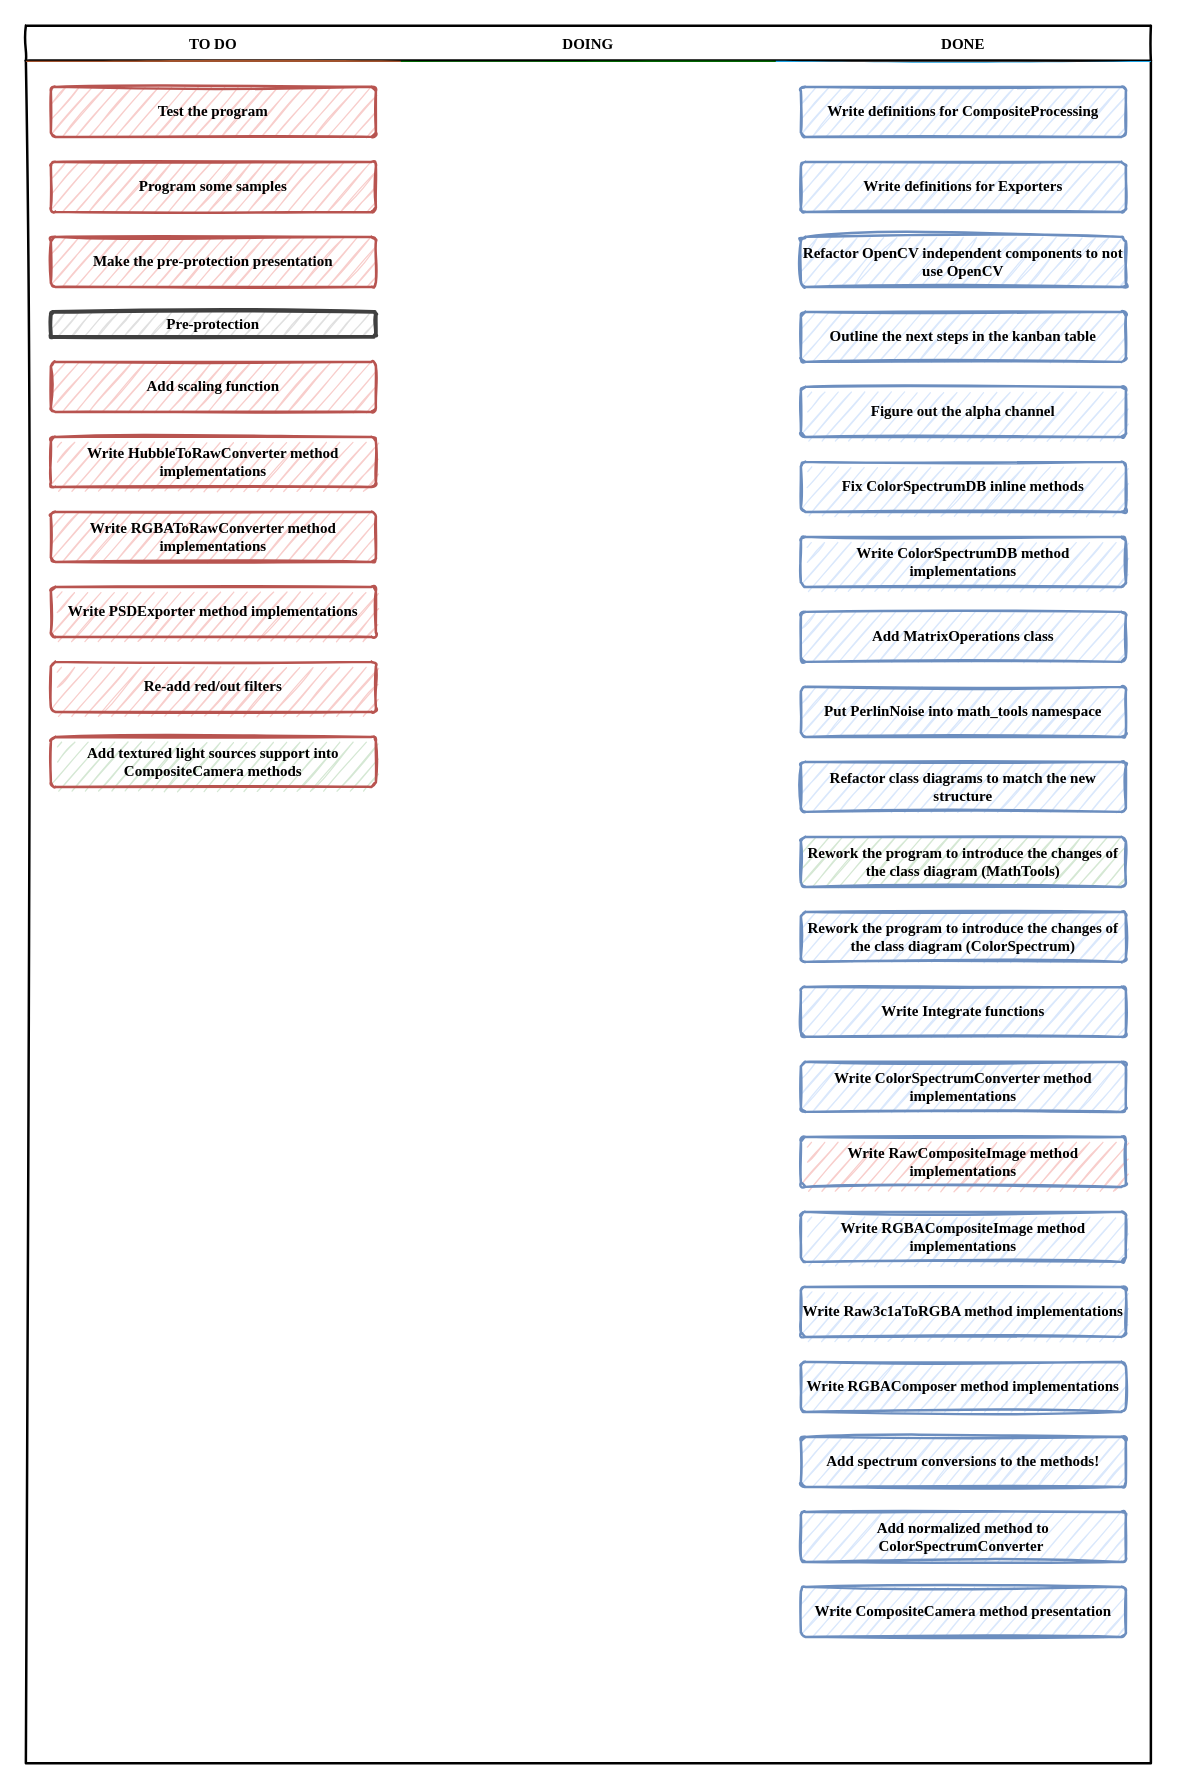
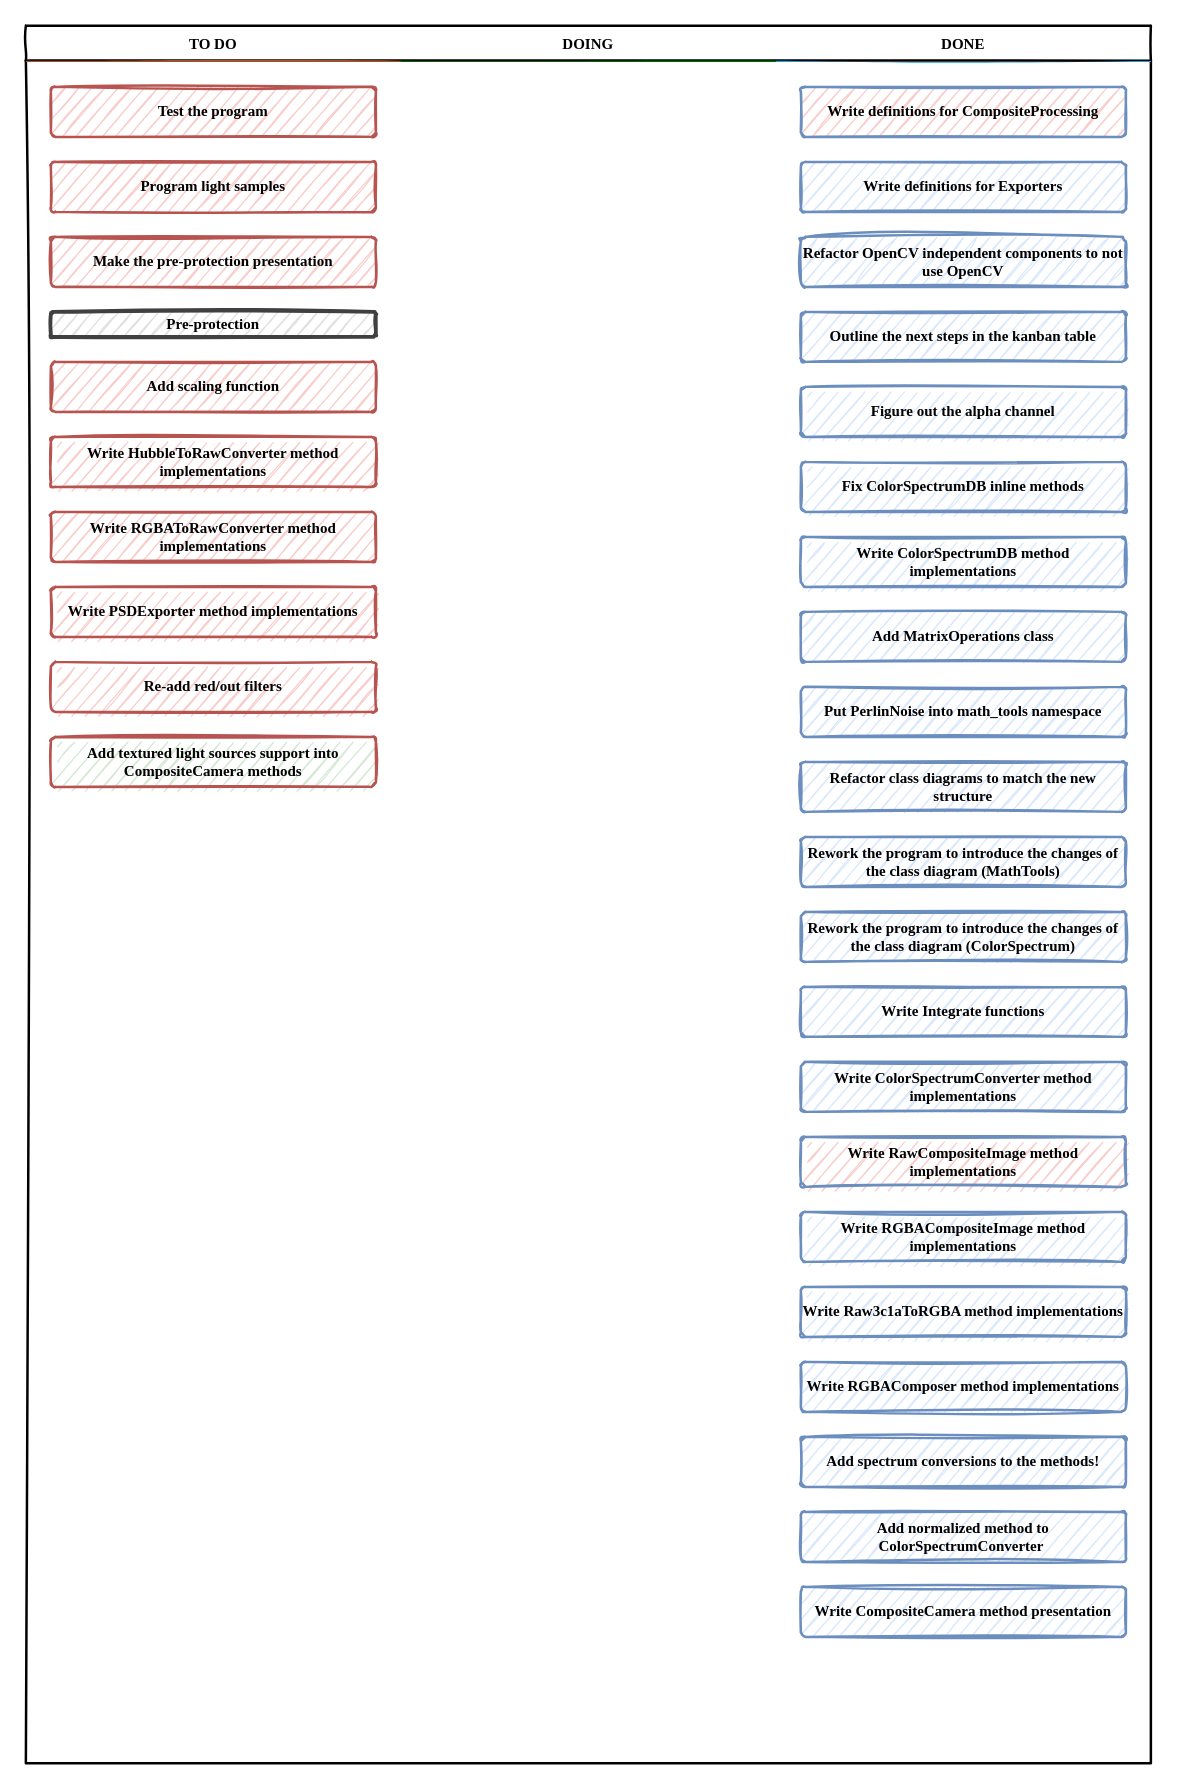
- <mxCell id="16" value="Write definitions for CompositeProcessing" style="whiteSpace=wrap;html=1;strokeWidth=2;fillColor=#dae8fc;fontStyle=1;spacingTop=0;rounded=1;arcSize=9;points=[];sketch=1;fontFamily=Permanent Marker;hachureGap=8;fillWeight=1;strokeColor=#6c8ebf;" parent="15" vertex="1"><mxGeometry x="20" y="21" width="260" height="40" as="geometry" /></mxCell>
+ <mxCell id="16" value="Write definitions for CompositeProcessing" style="whiteSpace=wrap;html=1;strokeWidth=2;fillColor=#f8cecc;fontStyle=1;spacingTop=0;rounded=1;arcSize=9;points=[];sketch=1;fontFamily=Permanent Marker;hachureGap=8;fillWeight=1;strokeColor=#6c8ebf;" parent="15" vertex="1"><mxGeometry x="20" y="21" width="260" height="40" as="geometry" /></mxCell>
- <mxCell id="5" value="Program some samples" style="whiteSpace=wrap;html=1;strokeWidth=2;fillColor=#f8cecc;fontStyle=1;spacingTop=0;rounded=1;arcSize=9;points=[];sketch=1;fontFamily=Permanent Marker;hachureGap=8;fillWeight=1;strokeColor=#b85450;" parent="3" vertex="1"><mxGeometry x="20" y="81" width="260" height="40" as="geometry" /></mxCell>
+ <mxCell id="5" value="Program light samples" style="whiteSpace=wrap;html=1;strokeWidth=2;fillColor=#f8cecc;fontStyle=1;spacingTop=0;rounded=1;arcSize=9;points=[];sketch=1;fontFamily=Permanent Marker;hachureGap=8;fillWeight=1;strokeColor=#b85450;" parent="3" vertex="1"><mxGeometry x="20" y="81" width="260" height="40" as="geometry" /></mxCell>
- <mxCell id="26" value="Rework the program to introduce the changes of the class diagram (MathTools)" style="whiteSpace=wrap;html=1;strokeWidth=2;fillColor=#d5e8d4;fontStyle=1;spacingTop=0;rounded=1;arcSize=9;points=[];sketch=1;fontFamily=Permanent Marker;hachureGap=8;fillWeight=1;strokeColor=#6c8ebf;" parent="15" vertex="1"><mxGeometry x="20" y="621" width="260" height="40" as="geometry" /></mxCell>
+ <mxCell id="26" value="Rework the program to introduce the changes of the class diagram (MathTools)" style="whiteSpace=wrap;html=1;strokeWidth=2;fillColor=#dae8fc;fontStyle=1;spacingTop=0;rounded=1;arcSize=9;points=[];sketch=1;fontFamily=Permanent Marker;hachureGap=8;fillWeight=1;strokeColor=#6c8ebf;" parent="15" vertex="1"><mxGeometry x="20" y="621" width="260" height="40" as="geometry" /></mxCell>
